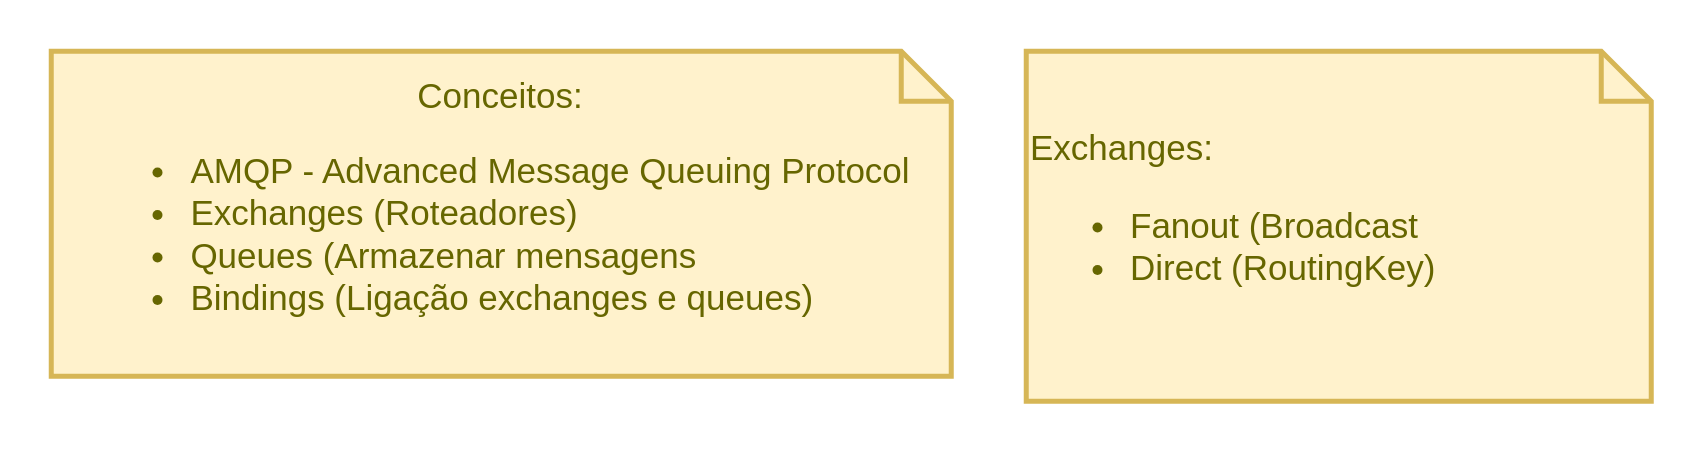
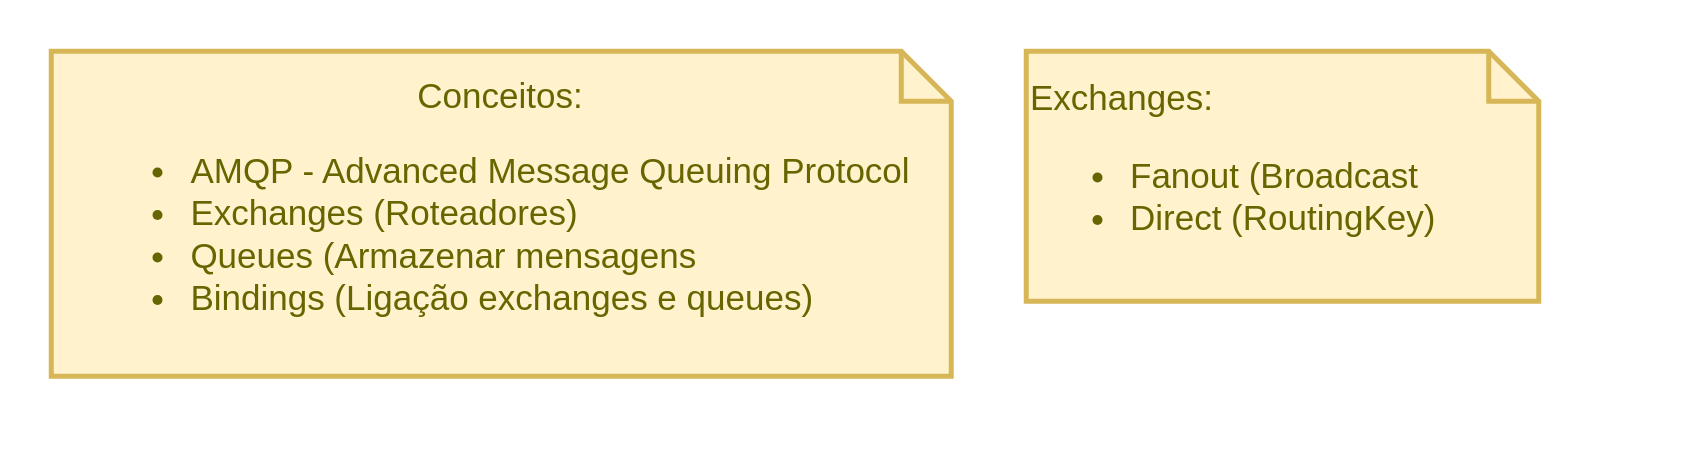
- <mxCell id="3" value="Exchanges:&lt;br&gt;&lt;ul&gt;&lt;li&gt;Fanout (Broadcast&lt;/li&gt;&lt;li&gt;Direct (RoutingKey)&lt;/li&gt;&lt;/ul&gt;" style="shape=note;strokeWidth=2;fontSize=14;size=20;whiteSpace=wrap;html=1;fillColor=#fff2cc;strokeColor=#d6b656;fontColor=#666600;align=left;" parent="1" vertex="1"><mxGeometry x="410" y="20" width="250" height="140" as="geometry" /></mxCell>
+ <mxCell id="3" value="Exchanges:&lt;br&gt;&lt;ul&gt;&lt;li&gt;Fanout (Broadcast&lt;/li&gt;&lt;li&gt;Direct (RoutingKey)&lt;/li&gt;&lt;/ul&gt;" style="shape=note;strokeWidth=2;fontSize=14;size=20;whiteSpace=wrap;html=1;fillColor=#fff2cc;strokeColor=#d6b656;fontColor=#666600;align=left;" parent="1" vertex="1"><mxGeometry x="410" y="20" width="205" height="100" as="geometry" /></mxCell>
